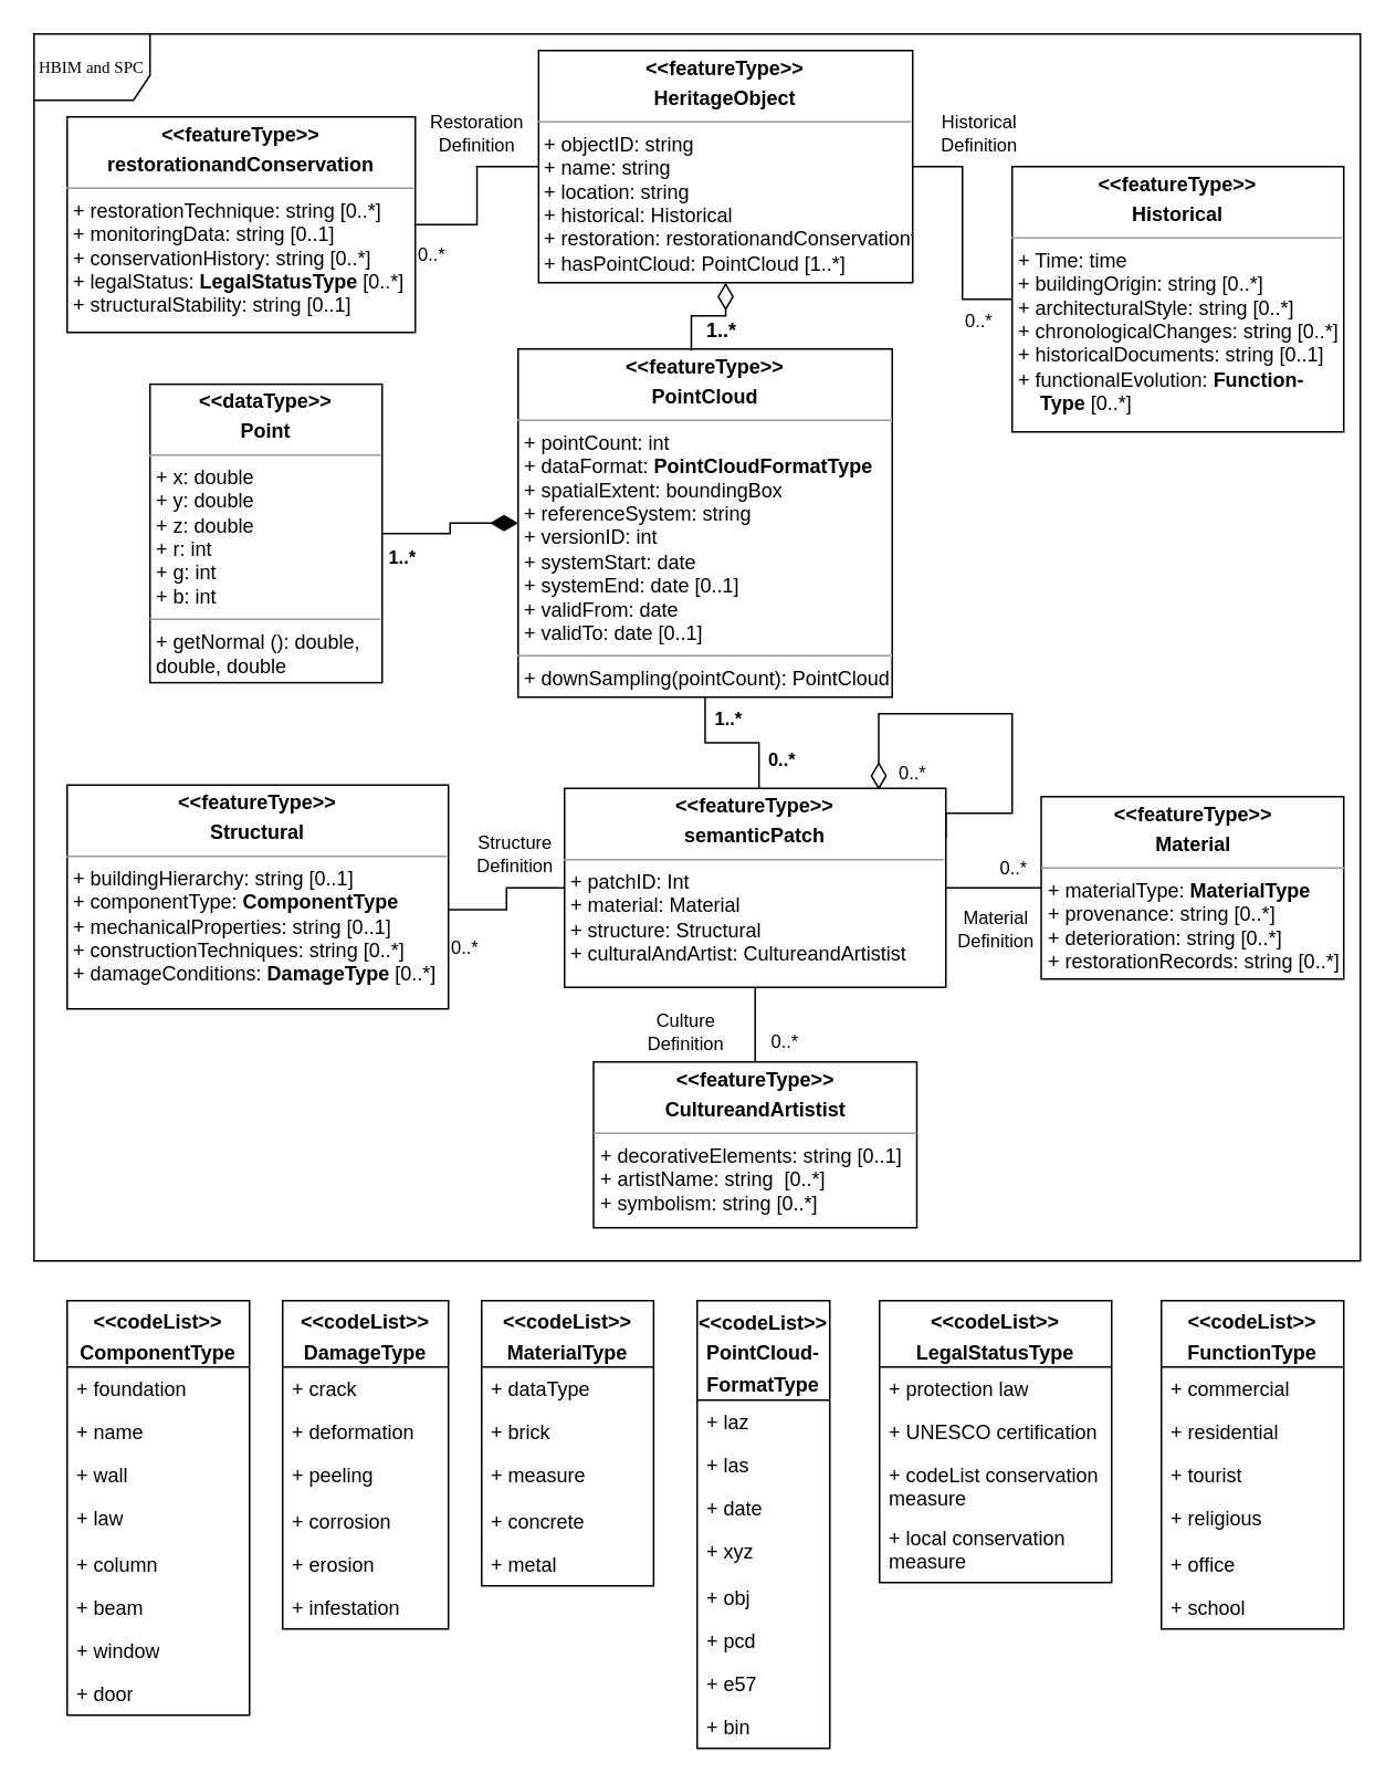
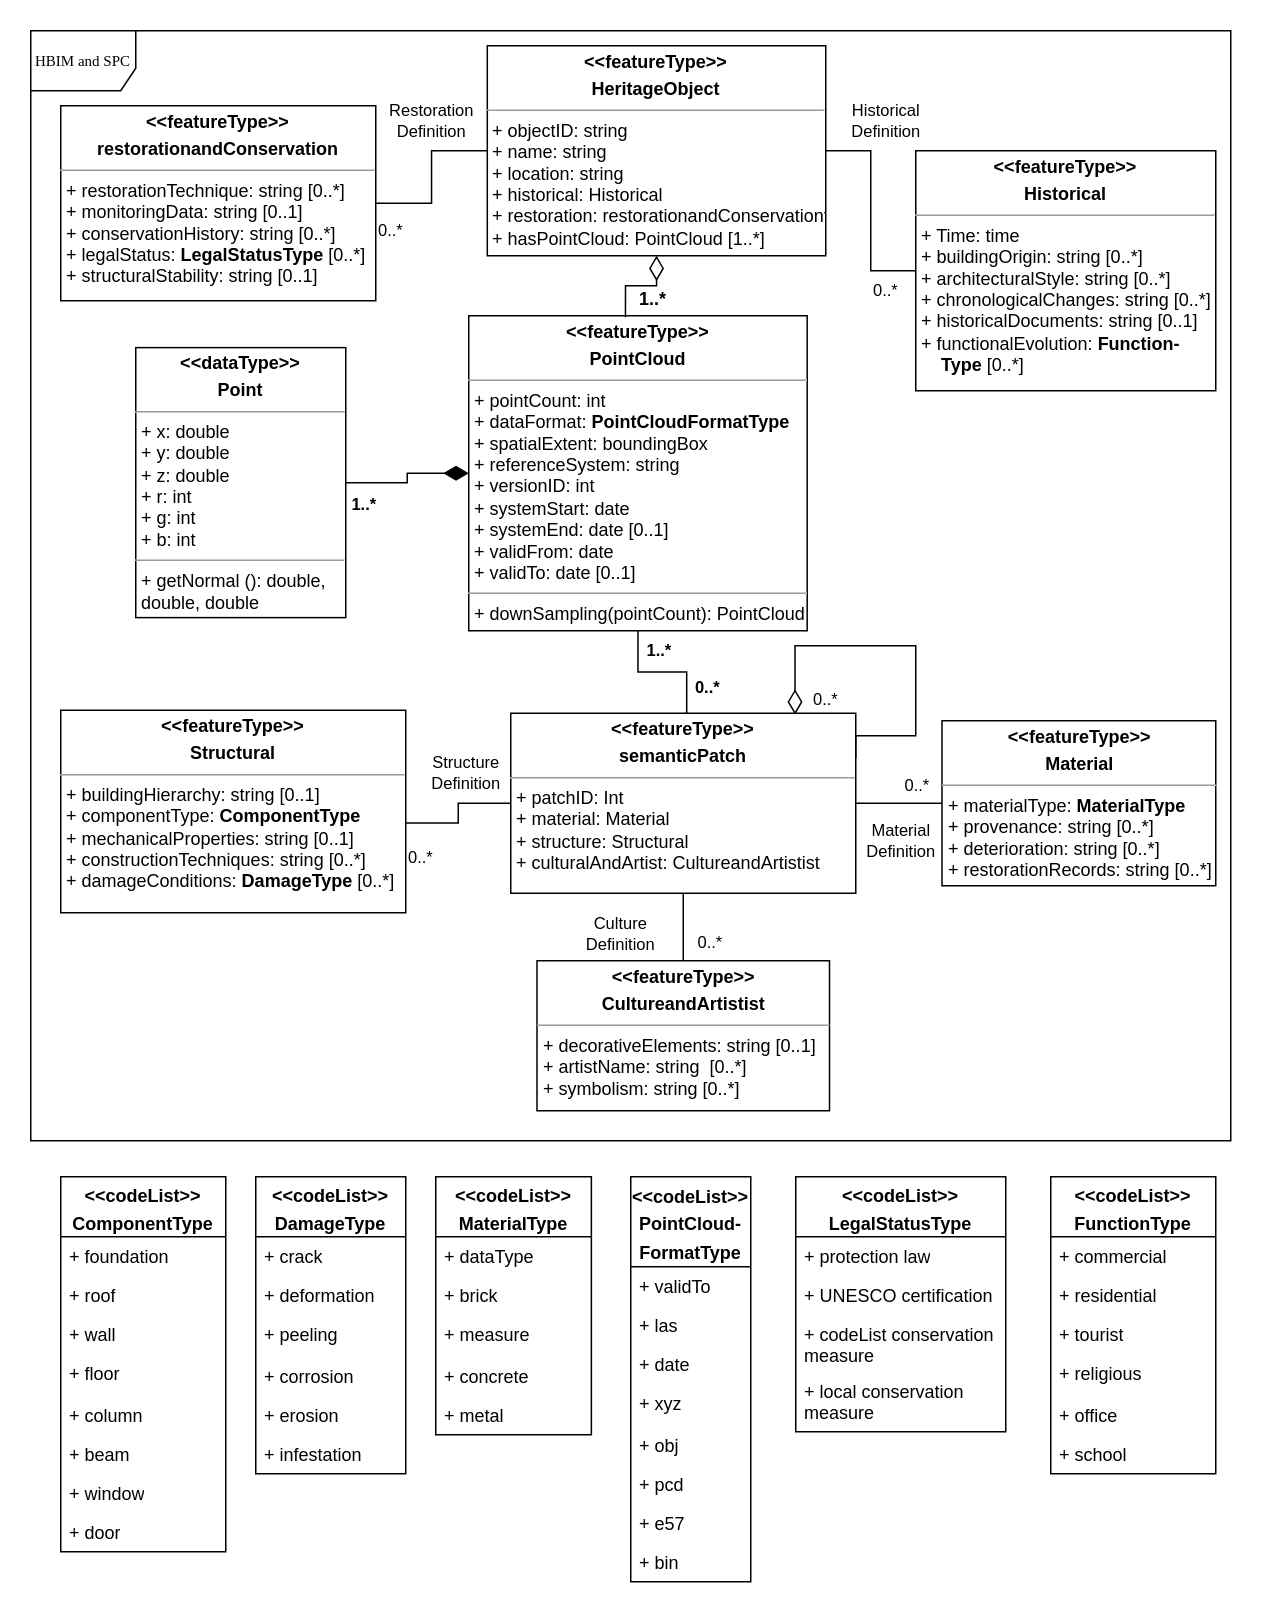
- <mxCell id="40" value="+ laz" style="text;strokeColor=none;fillColor=none;align=left;verticalAlign=top;spacingLeft=4;spacingRight=4;overflow=hidden;rotatable=0;points=[[0,0.5],[1,0.5]];portConstraint=eastwest;whiteSpace=wrap;html=1;" parent="39" vertex="1"><mxGeometry y="60" width="80" height="26" as="geometry" /></mxCell>
+ <mxCell id="40" value="+ validTo" style="text;strokeColor=none;fillColor=none;align=left;verticalAlign=top;spacingLeft=4;spacingRight=4;overflow=hidden;rotatable=0;points=[[0,0.5],[1,0.5]];portConstraint=eastwest;whiteSpace=wrap;html=1;" parent="39" vertex="1"><mxGeometry y="60" width="80" height="26" as="geometry" /></mxCell>
- <mxCell id="18" value="+ name" style="text;strokeColor=none;fillColor=none;align=left;verticalAlign=top;spacingLeft=4;spacingRight=4;overflow=hidden;rotatable=0;points=[[0,0.5],[1,0.5]];portConstraint=eastwest;whiteSpace=wrap;html=1;" parent="16" vertex="1"><mxGeometry y="66" width="110" height="26" as="geometry" /></mxCell>
+ <mxCell id="18" value="+ roof" style="text;strokeColor=none;fillColor=none;align=left;verticalAlign=top;spacingLeft=4;spacingRight=4;overflow=hidden;rotatable=0;points=[[0,0.5],[1,0.5]];portConstraint=eastwest;whiteSpace=wrap;html=1;" parent="16" vertex="1"><mxGeometry y="66" width="110" height="26" as="geometry" /></mxCell>
- <mxCell id="20" value="+ law" style="text;strokeColor=none;fillColor=none;align=left;verticalAlign=top;spacingLeft=4;spacingRight=4;overflow=hidden;rotatable=0;points=[[0,0.5],[1,0.5]];portConstraint=eastwest;whiteSpace=wrap;html=1;" parent="16" vertex="1"><mxGeometry y="118" width="110" height="28" as="geometry" /></mxCell>
+ <mxCell id="20" value="+ floor" style="text;strokeColor=none;fillColor=none;align=left;verticalAlign=top;spacingLeft=4;spacingRight=4;overflow=hidden;rotatable=0;points=[[0,0.5],[1,0.5]];portConstraint=eastwest;whiteSpace=wrap;html=1;" parent="16" vertex="1"><mxGeometry y="118" width="110" height="28" as="geometry" /></mxCell>
